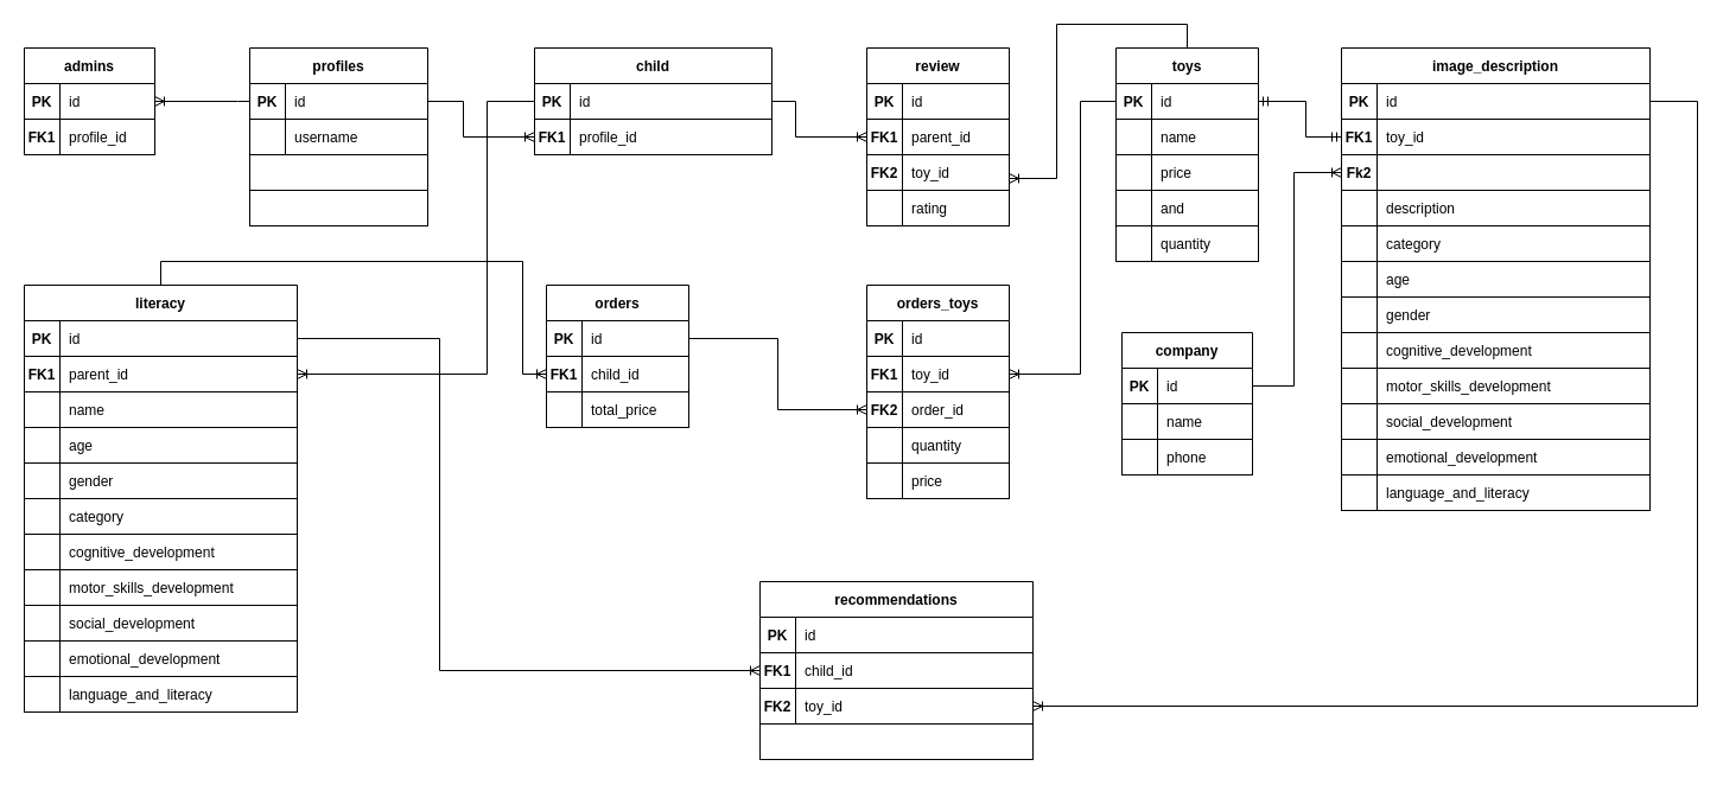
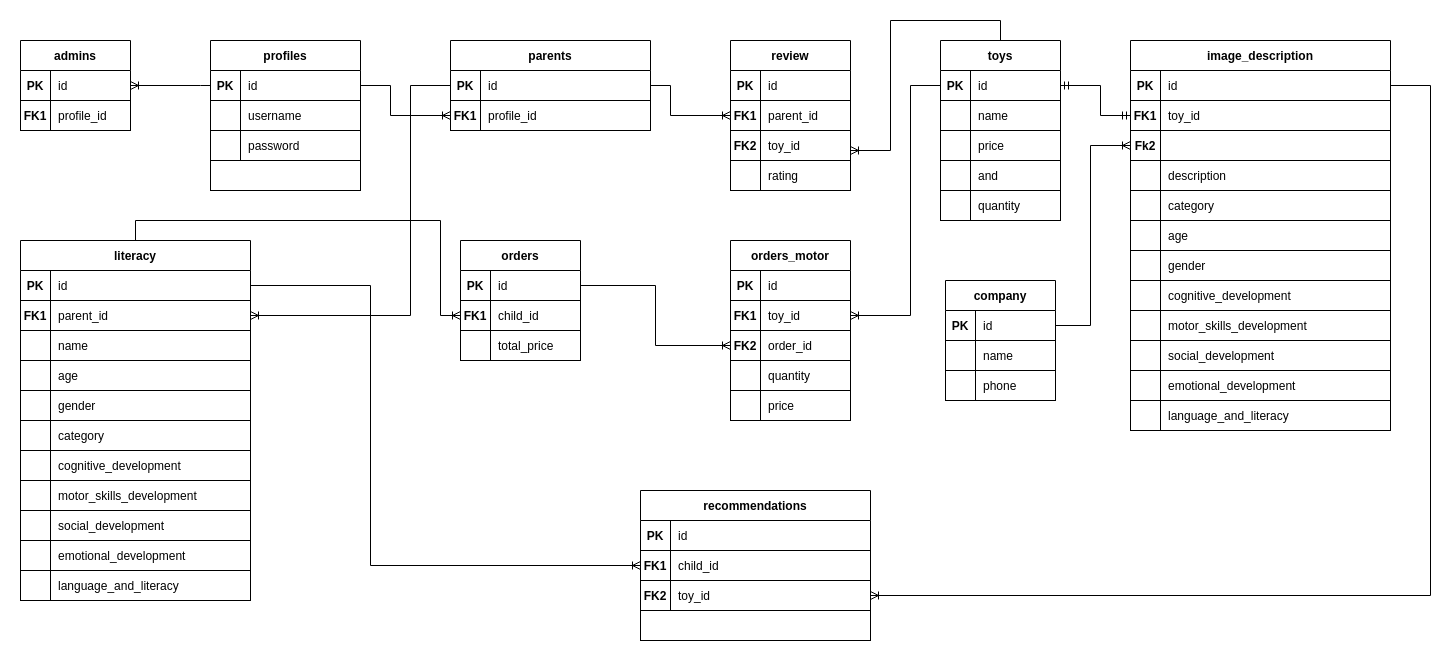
- <mxCell id="36" value="child" style="shape=table;startSize=30;container=1;collapsible=1;childLayout=tableLayout;fixedRows=1;rowLines=0;fontStyle=1;align=center;resizeLast=1;" parent="1" vertex="1"><mxGeometry x="450" y="40" width="200" height="90" as="geometry" /></mxCell>
+ <mxCell id="36" value="parents" style="shape=table;startSize=30;container=1;collapsible=1;childLayout=tableLayout;fixedRows=1;rowLines=0;fontStyle=1;align=center;resizeLast=1;" parent="1" vertex="1"><mxGeometry x="450" y="40" width="200" height="90" as="geometry" /></mxCell>
+ <mxCell id="141" value="password" style="shape=partialRectangle;overflow=hidden;connectable=0;fillColor=none;top=0;left=0;bottom=0;right=0;align=left;spacingLeft=6;fontStyle=0;" parent="139" vertex="1"><mxGeometry x="30" width="120" height="30" as="geometry"><mxRectangle width="120" height="30" as="alternateBounds" /></mxGeometry></mxCell>
- <mxCell id="43" value="orders_toys" style="shape=table;startSize=30;container=1;collapsible=1;childLayout=tableLayout;fixedRows=1;rowLines=0;fontStyle=1;align=center;resizeLast=1;" parent="1" vertex="1"><mxGeometry x="730" y="240" width="120" height="180" as="geometry" /></mxCell>
+ <mxCell id="43" value="orders_motor" style="shape=table;startSize=30;container=1;collapsible=1;childLayout=tableLayout;fixedRows=1;rowLines=0;fontStyle=1;align=center;resizeLast=1;" parent="1" vertex="1"><mxGeometry x="730" y="240" width="120" height="180" as="geometry" /></mxCell>
